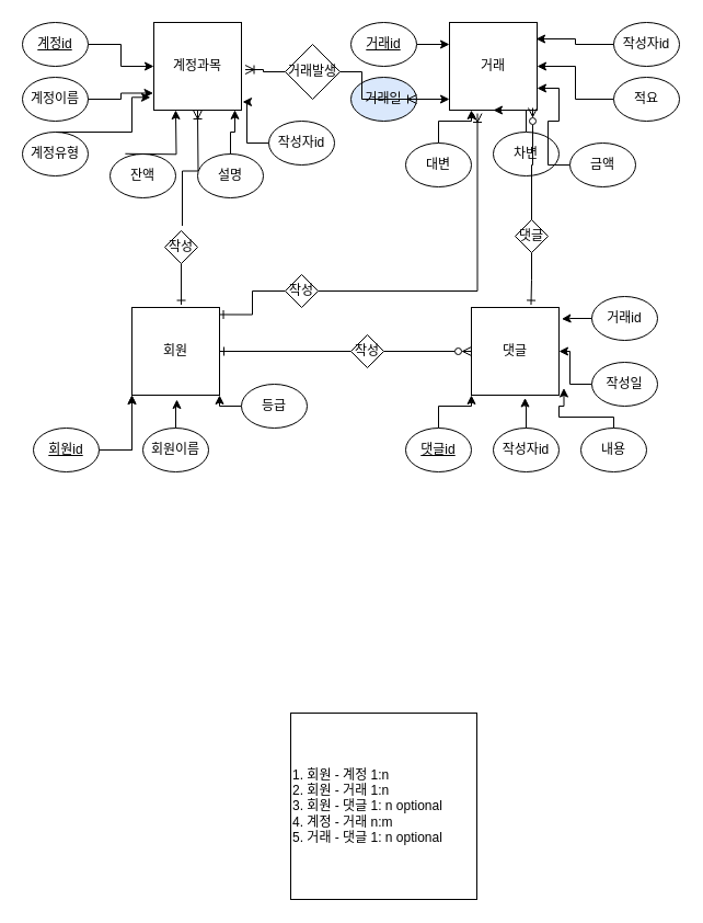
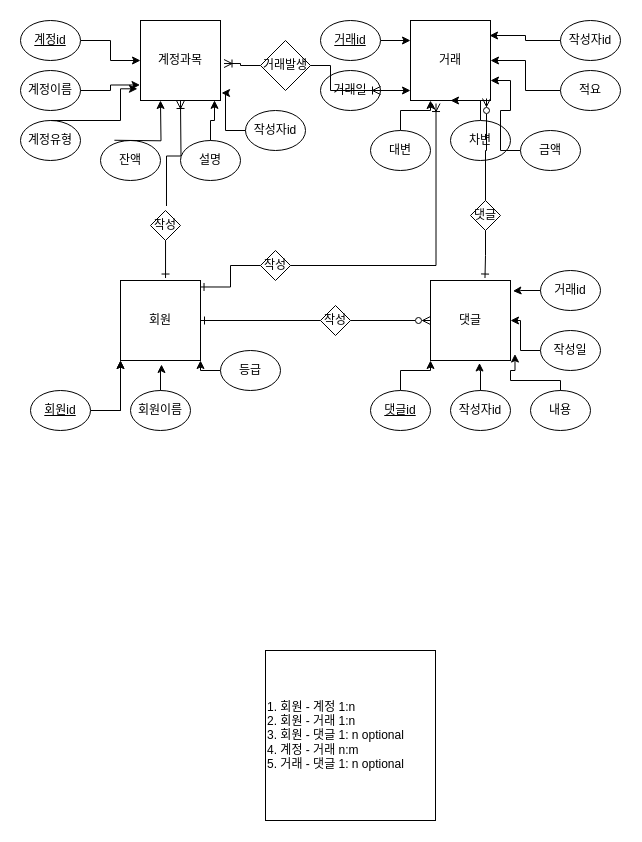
- <mxCell id="16" value="거래일" style="ellipse;whiteSpace=wrap;html=1;fillColor=#dae8fc;" vertex="1" parent="1"><mxGeometry x="320" y="70" width="60" height="40" as="geometry" /></mxCell>
+ <mxCell id="16" value="거래일" style="ellipse;whiteSpace=wrap;html=1;" vertex="1" parent="1"><mxGeometry x="320" y="70" width="60" height="40" as="geometry" /></mxCell>
